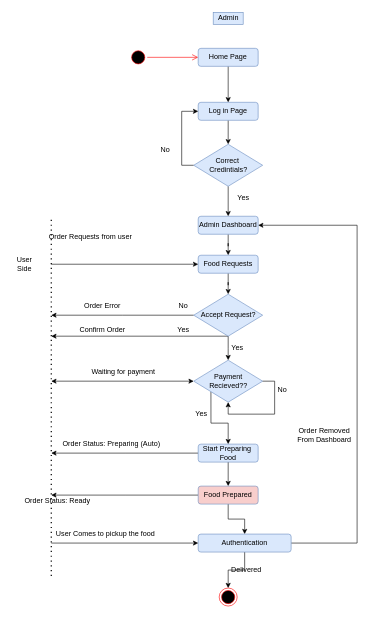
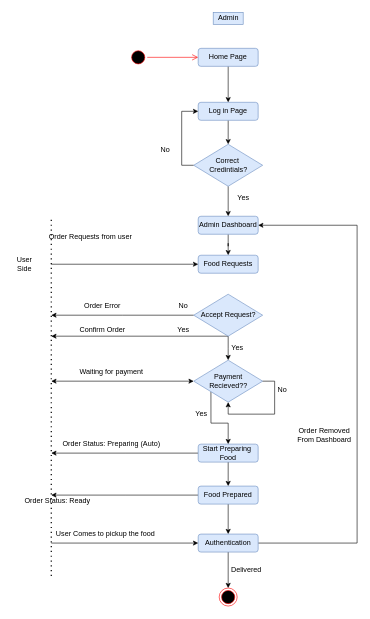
- <mxCell id="16" value="" style="edgeStyle=orthogonalEdgeStyle;rounded=0;orthogonalLoop=1;jettySize=auto;html=1;" edge="1" parent="1" source="17" target="25"><mxGeometry relative="1" as="geometry" /></mxCell>
- <mxCell id="30" value="Waiting for payment" style="text;html=1;align=center;verticalAlign=middle;resizable=0;points=[];autosize=1;" vertex="1" parent="1"><mxGeometry x="145" y="610" width="120" height="20" as="geometry" /></mxCell>
+ <mxCell id="30" value="Waiting for payment" style="text;html=1;align=center;verticalAlign=middle;resizable=0;points=[];autosize=1;" vertex="1" parent="1"><mxGeometry x="125" y="610" width="120" height="20" as="geometry" /></mxCell>
- <mxCell id="43" value="Food Prepared" style="rounded=1;whiteSpace=wrap;html=1;fillColor=#f8cecc;strokeColor=#6c8ebf;" vertex="1" parent="1"><mxGeometry x="330" y="810" width="100" height="30" as="geometry" /></mxCell>
+ <mxCell id="43" value="Food Prepared" style="rounded=1;whiteSpace=wrap;html=1;fillColor=#dae8fc;strokeColor=#6c8ebf;" vertex="1" parent="1"><mxGeometry x="330" y="810" width="100" height="30" as="geometry" /></mxCell>
- <mxCell id="48" value="Authentication" style="rounded=1;whiteSpace=wrap;html=1;fillColor=#dae8fc;strokeColor=#6c8ebf;" vertex="1" parent="1"><mxGeometry x="330" y="890" width="155" height="30" as="geometry" /></mxCell>
+ <mxCell id="48" value="Authentication" style="rounded=1;whiteSpace=wrap;html=1;fillColor=#dae8fc;strokeColor=#6c8ebf;" vertex="1" parent="1"><mxGeometry x="330" y="890" width="100" height="30" as="geometry" /></mxCell>
